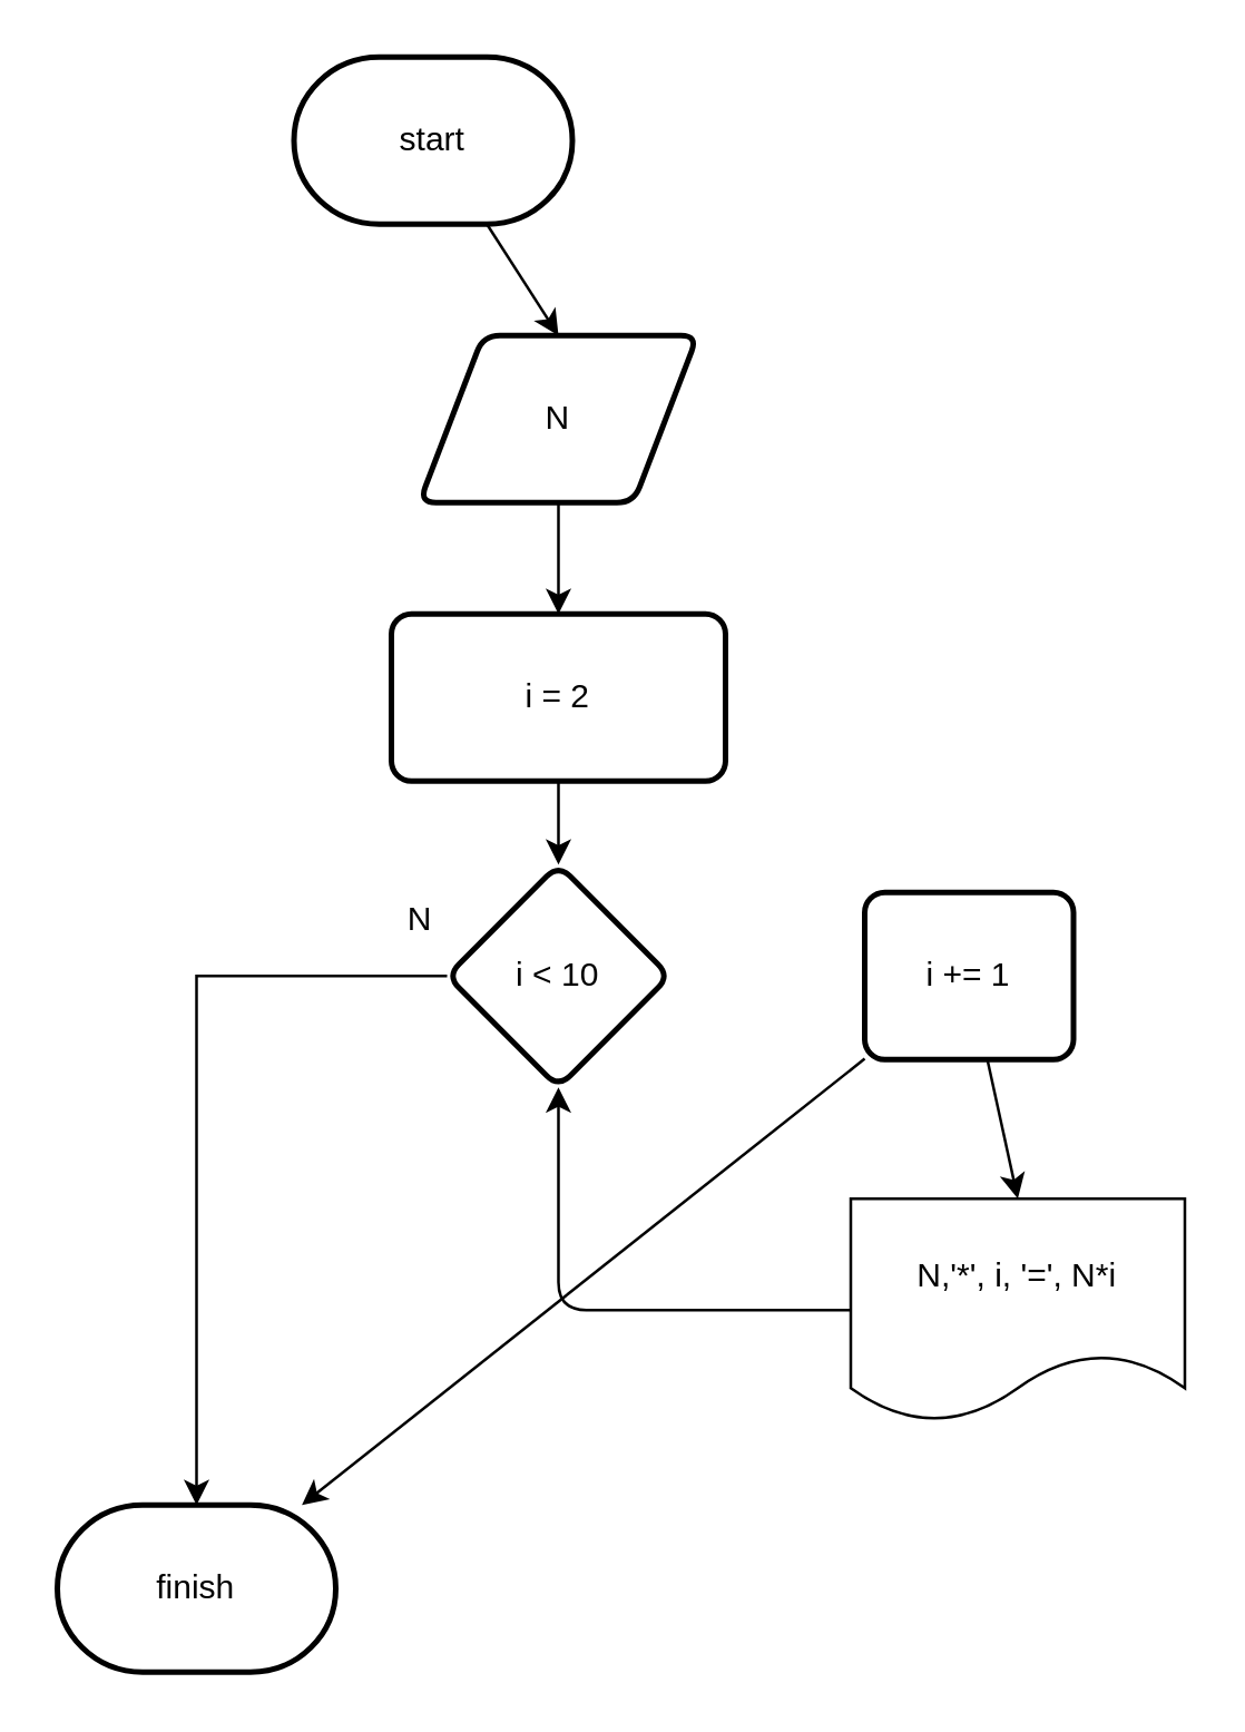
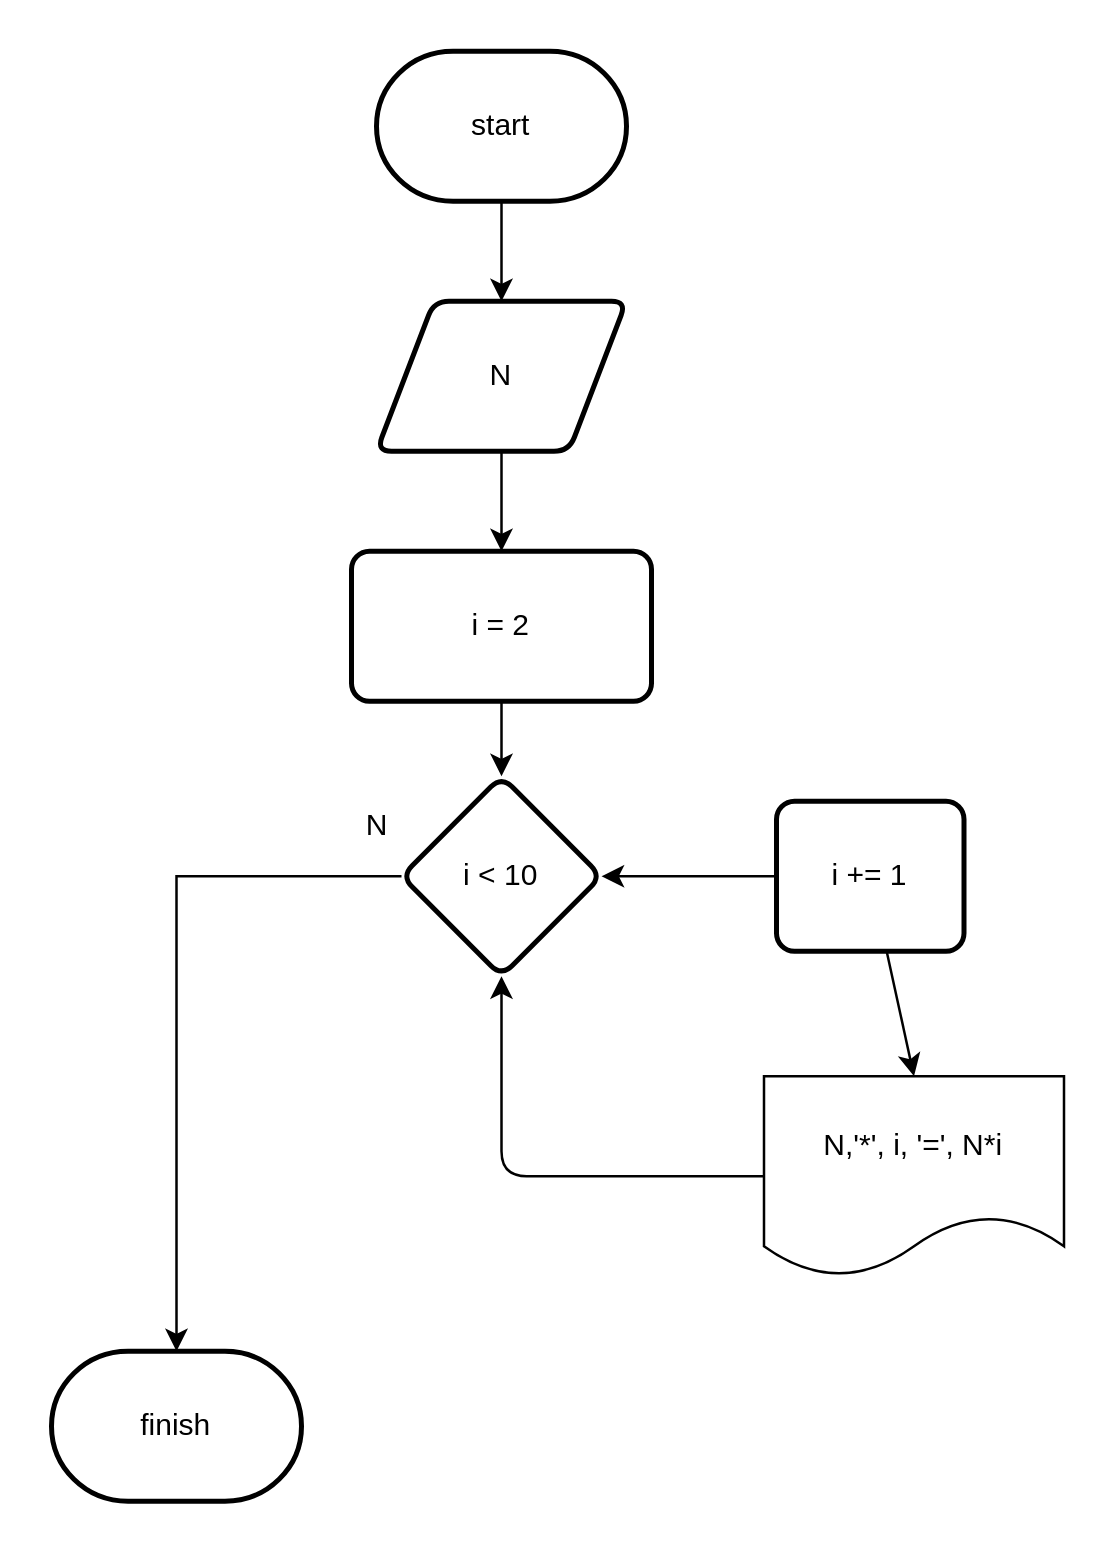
- <mxCell id="3" value="start" style="strokeWidth=2;html=1;shape=mxgraph.flowchart.terminator;whiteSpace=wrap;" parent="1" vertex="1"><mxGeometry x="105" y="20" width="100" height="60" as="geometry" /></mxCell>
+ <mxCell id="3" value="start" style="strokeWidth=2;html=1;shape=mxgraph.flowchart.terminator;whiteSpace=wrap;" parent="1" vertex="1"><mxGeometry x="150" y="20" width="100" height="60" as="geometry" /></mxCell>
- <mxCell id="13" style="edgeStyle=none;html=1;" edge="1" parent="1" source="15" target="8"><mxGeometry relative="1" as="geometry" /></mxCell>
+ <mxCell id="13" style="edgeStyle=none;html=1;entryX=1;entryY=0.5;entryDx=0;entryDy=0;" edge="1" parent="1" source="15" target="12"><mxGeometry relative="1" as="geometry" /></mxCell>
